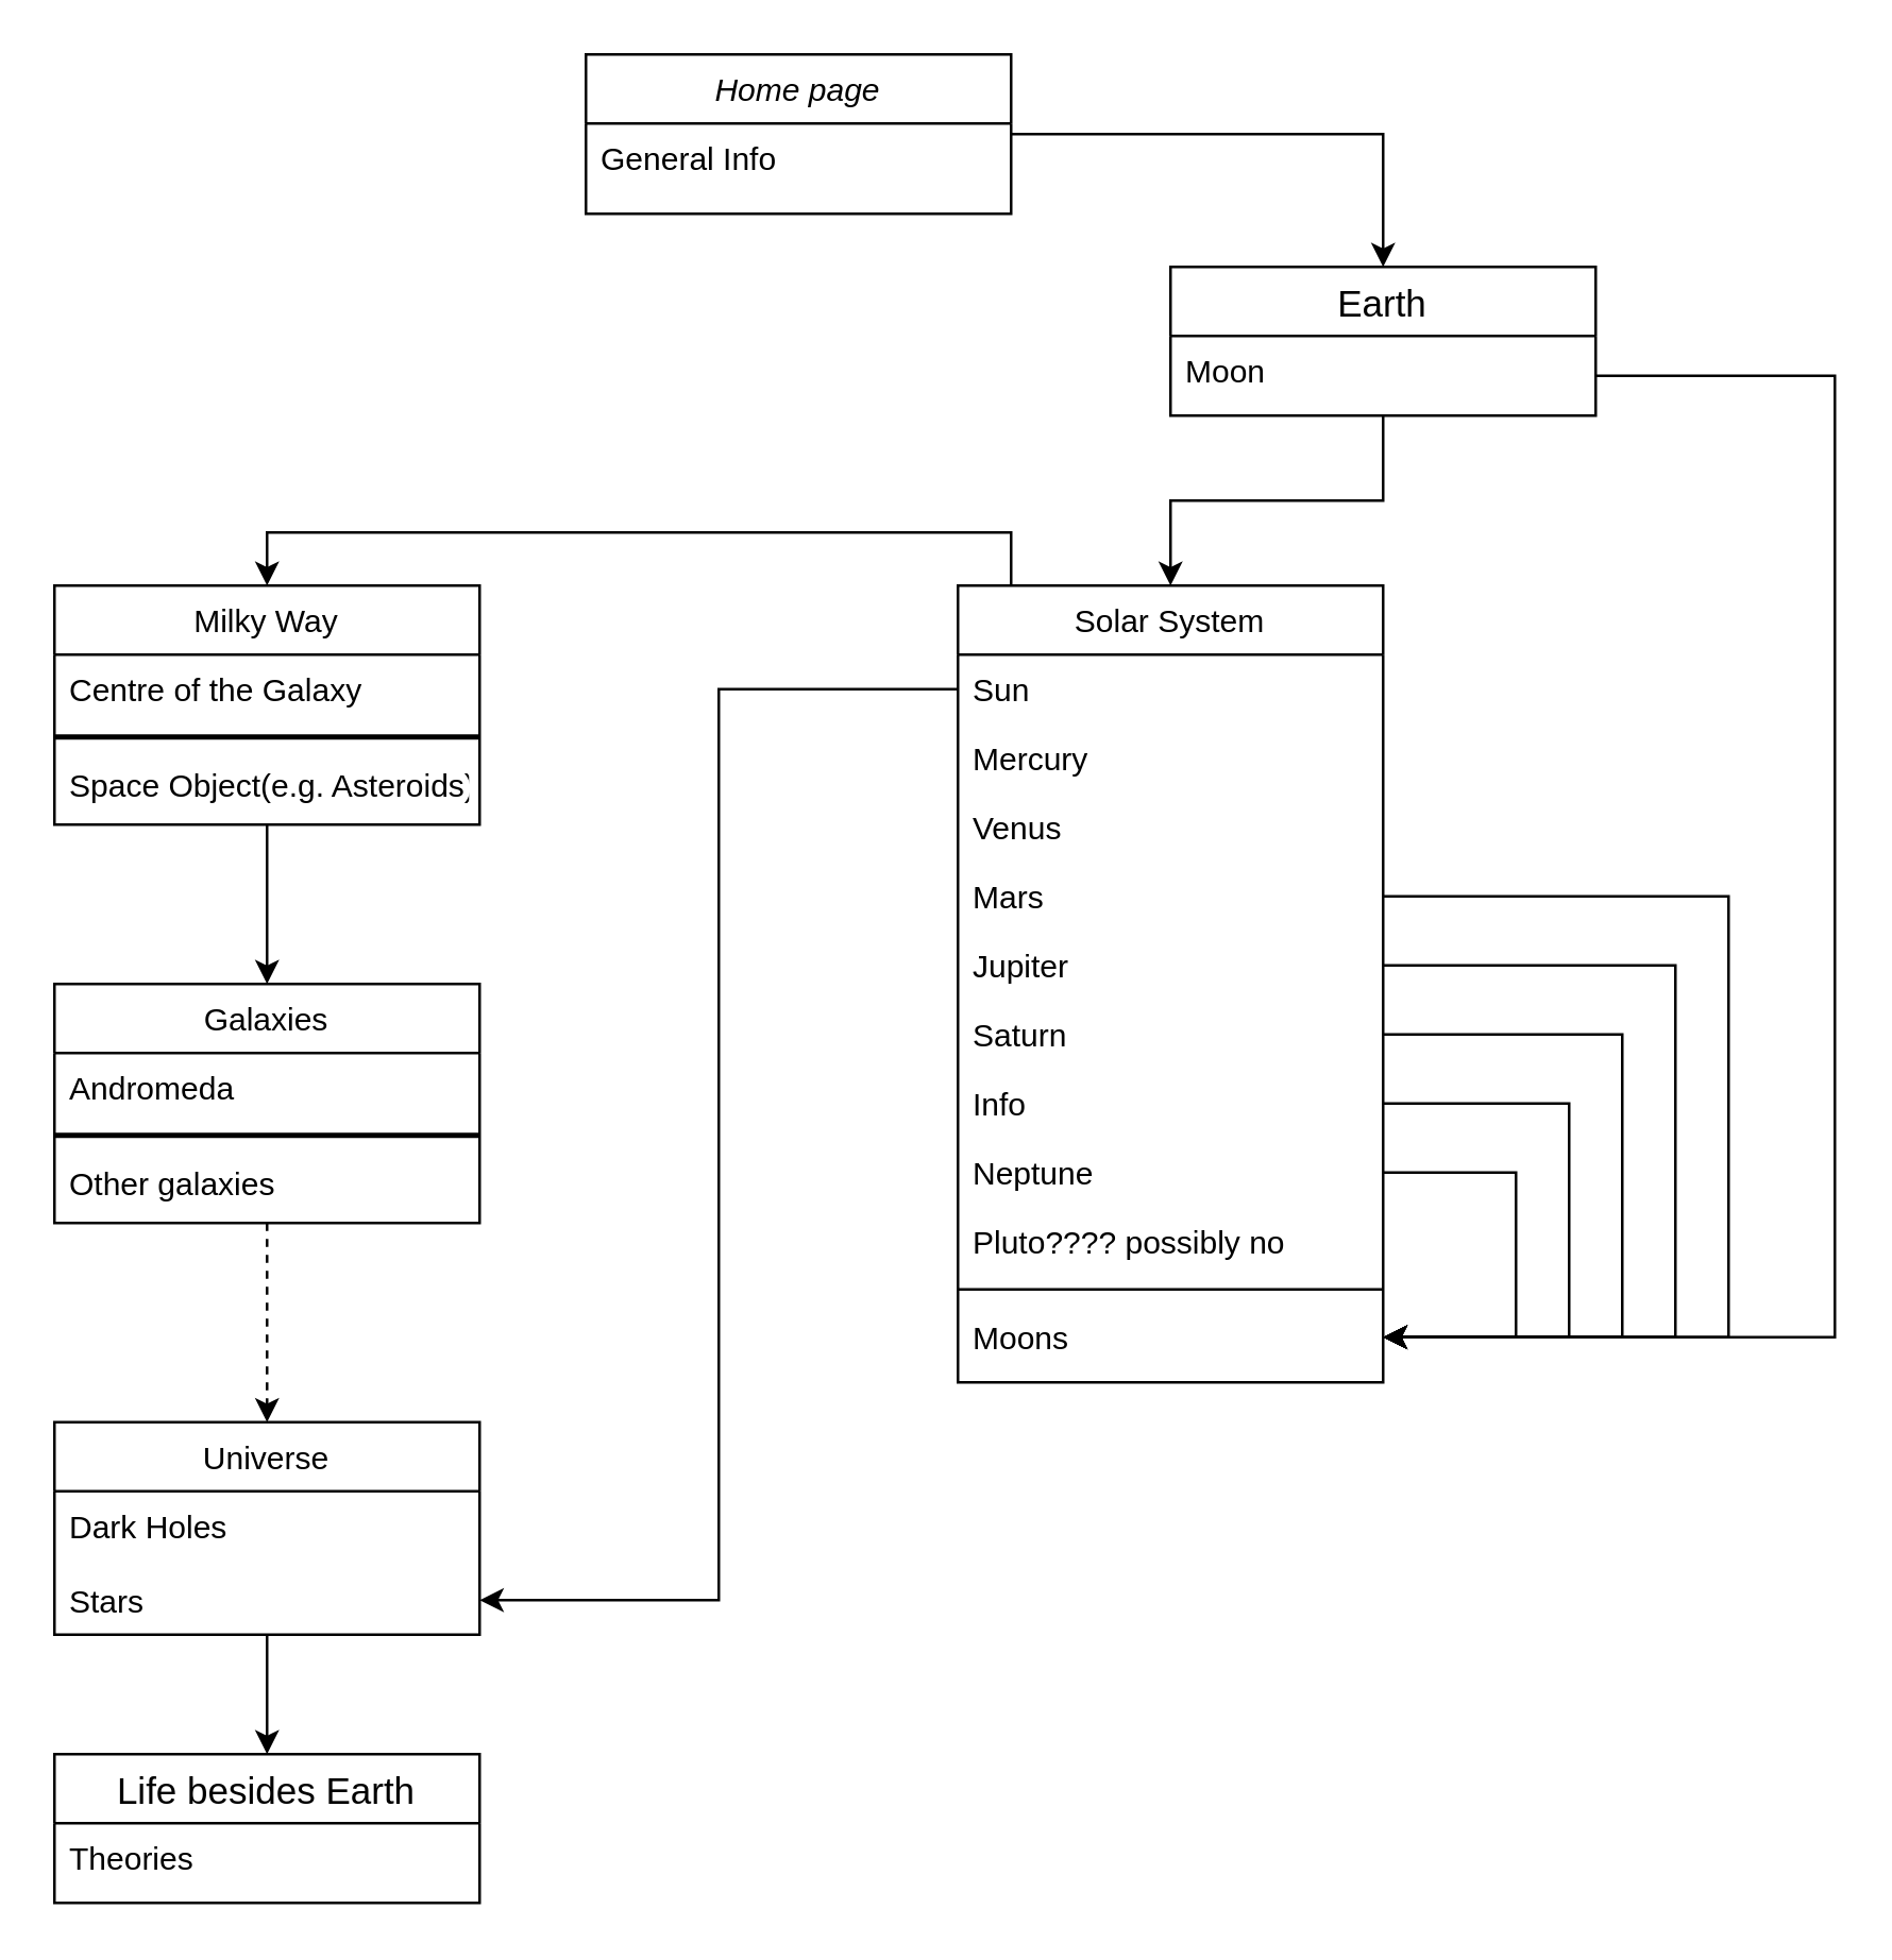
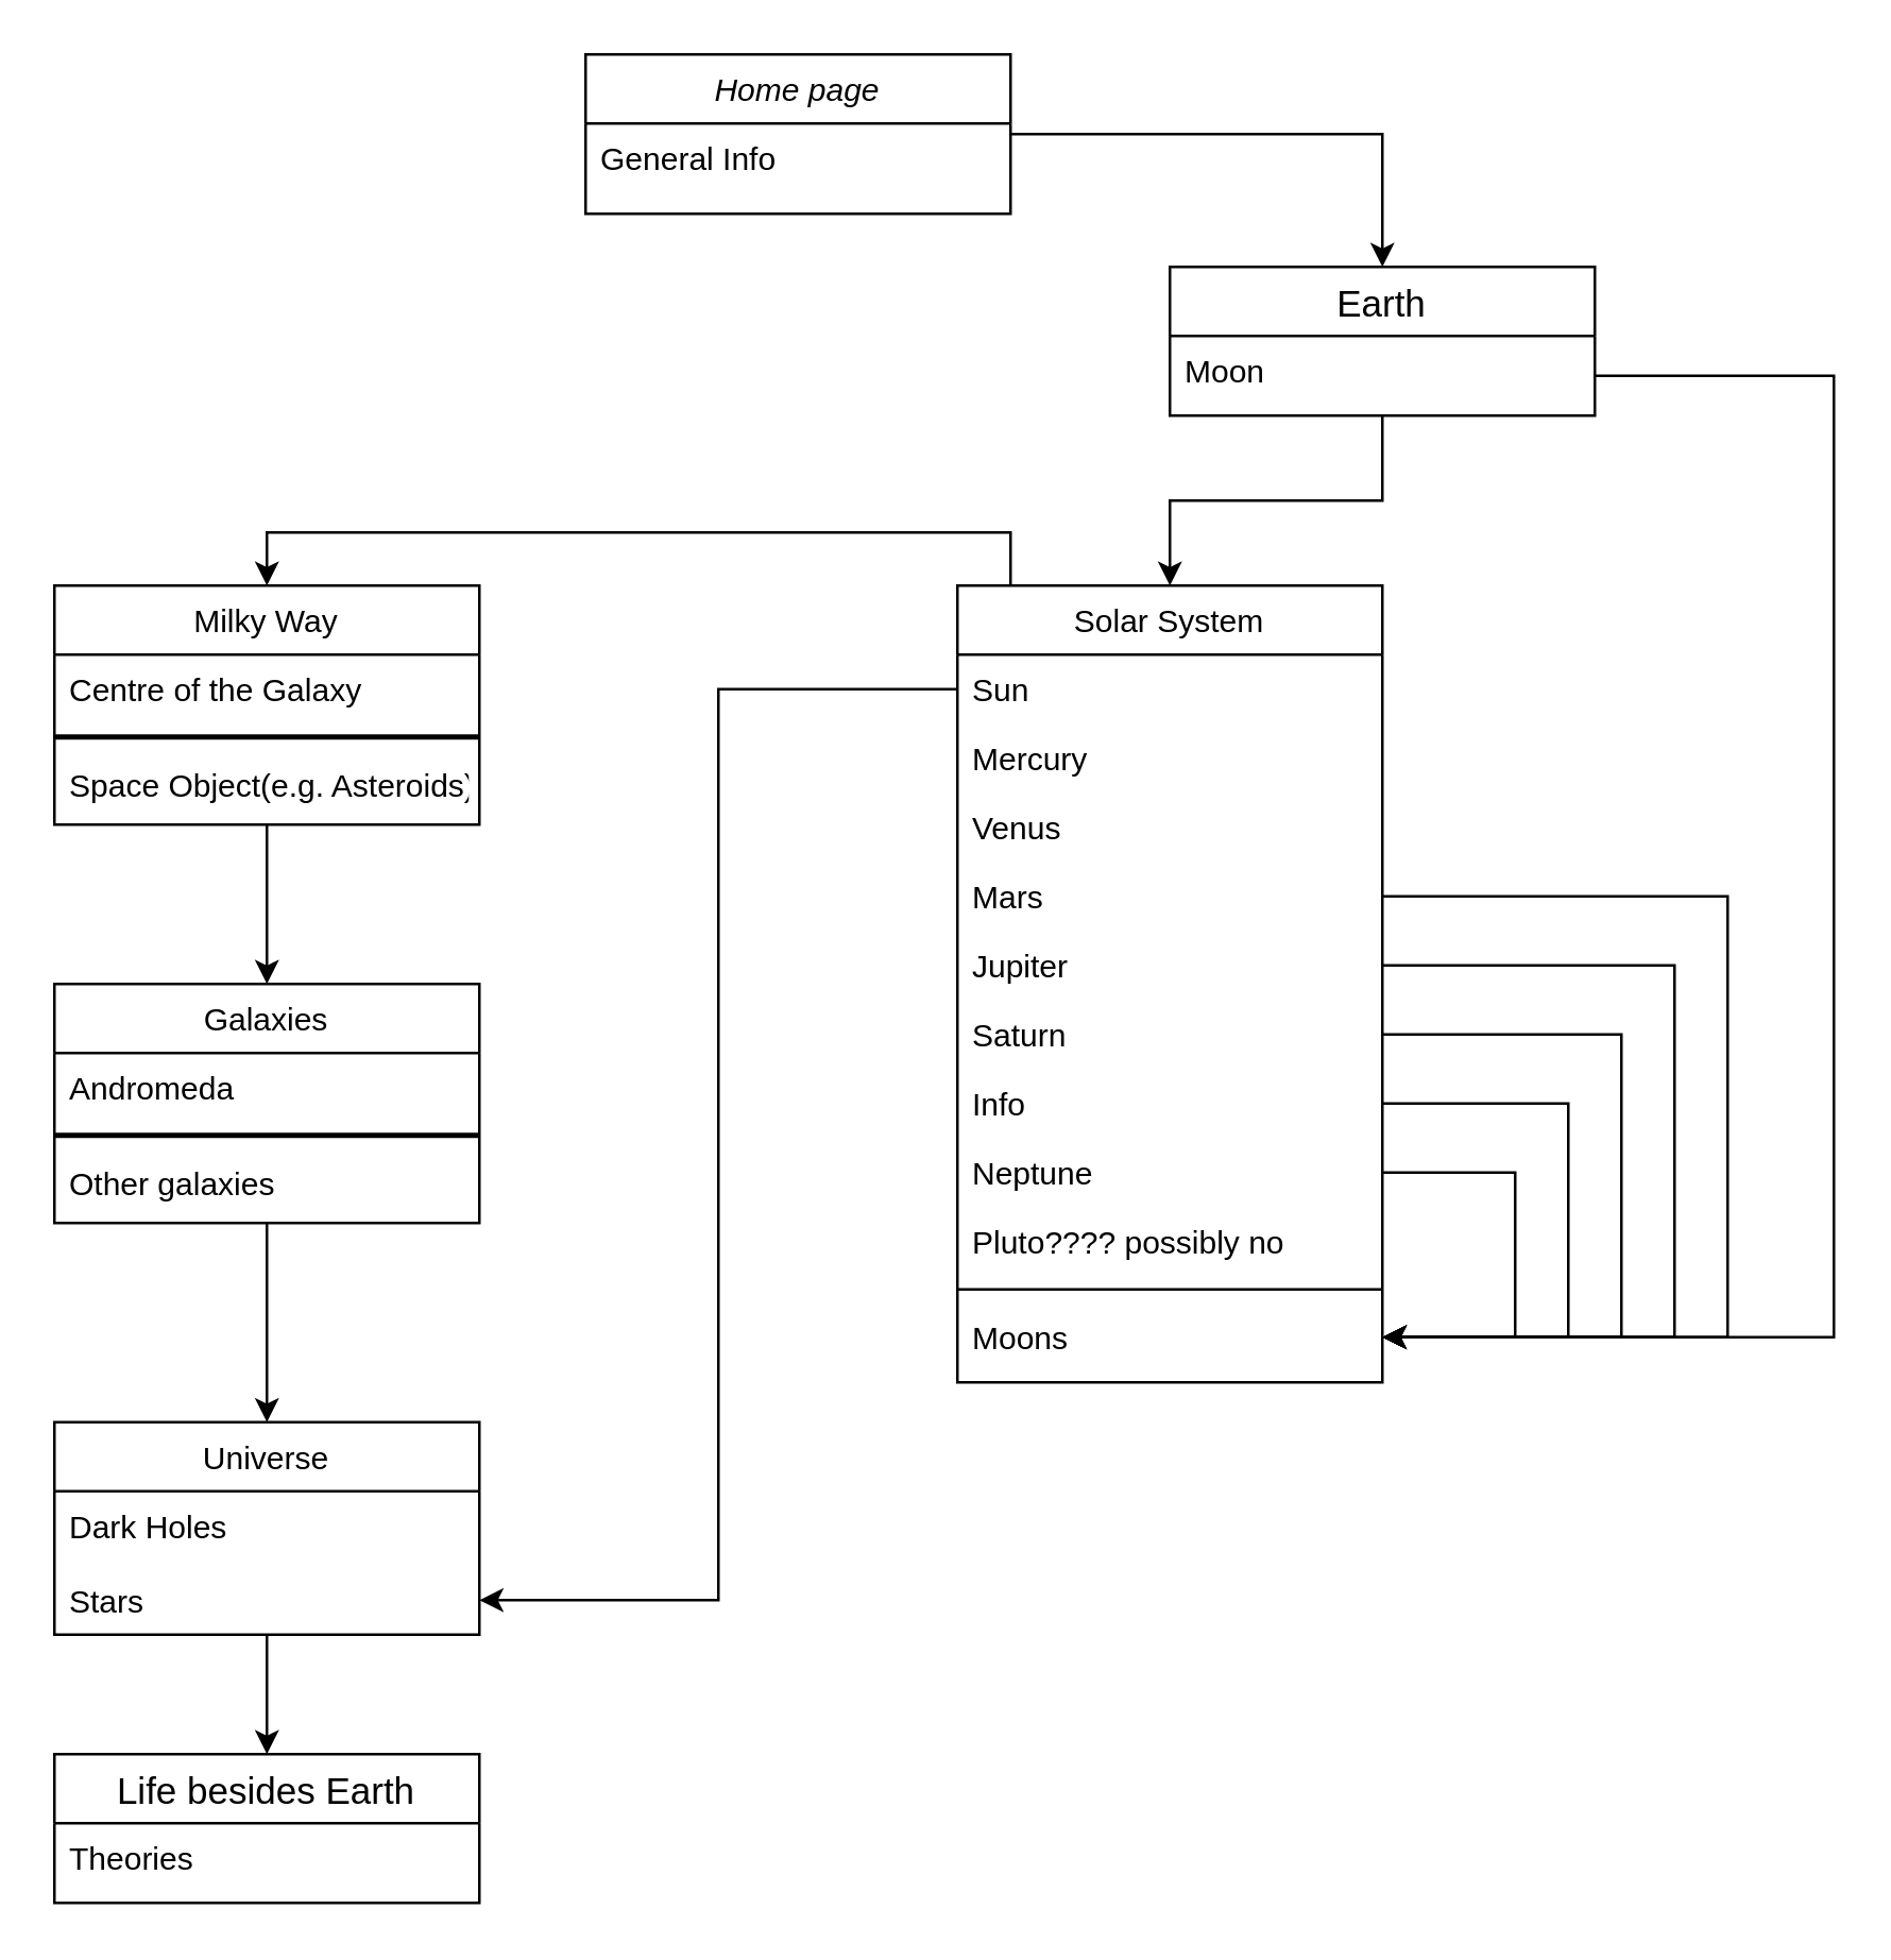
- <mxCell id="29" style="edgeStyle=orthogonalEdgeStyle;rounded=0;orthogonalLoop=1;jettySize=auto;html=1;entryX=0.5;entryY=0;entryDx=0;entryDy=0;dashed=1;" edge="1" parent="1" source="30" target="37"><mxGeometry relative="1" as="geometry" /></mxCell>
+ <mxCell id="29" style="edgeStyle=orthogonalEdgeStyle;rounded=0;orthogonalLoop=1;jettySize=auto;html=1;entryX=0.5;entryY=0;entryDx=0;entryDy=0;" edge="1" parent="1" source="30" target="37"><mxGeometry relative="1" as="geometry" /></mxCell>
